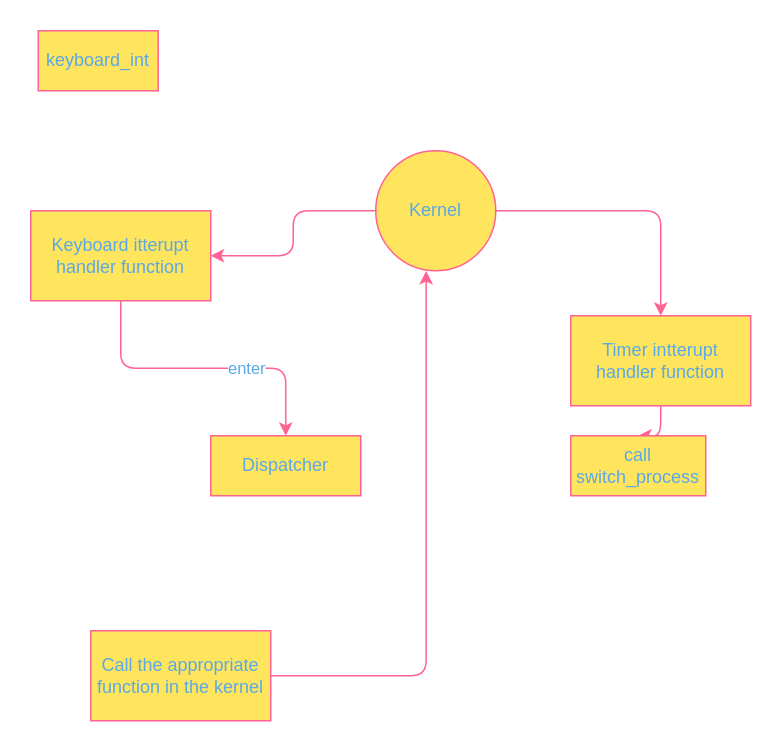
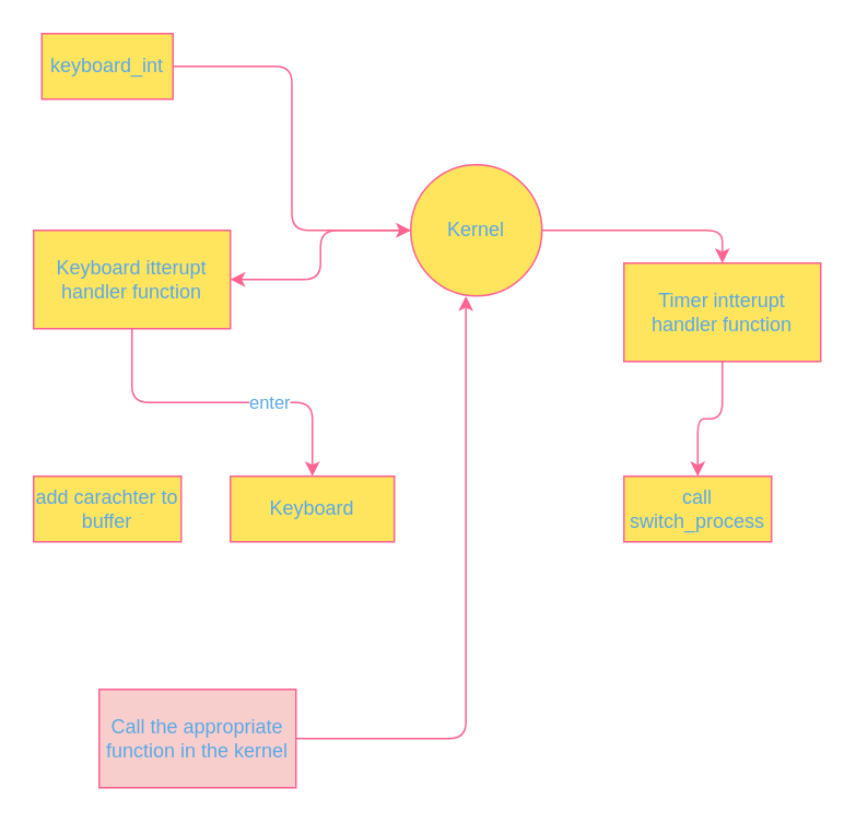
+ <mxCell id="5" style="edgeStyle=orthogonalEdgeStyle;rounded=1;sketch=0;orthogonalLoop=1;jettySize=auto;html=1;entryX=0;entryY=0.5;entryDx=0;entryDy=0;strokeColor=#FF6392;fillColor=#FFE45E;fontColor=#5AA9E6;" edge="1" parent="1" source="6" target="4"><mxGeometry relative="1" as="geometry" /></mxCell>
- <mxCell id="11" value="Timer intterupt handler function" style="whiteSpace=wrap;html=1;rounded=0;sketch=0;strokeColor=#FF6392;fillColor=#FFE45E;fontColor=#5AA9E6;" vertex="1" parent="1"><mxGeometry x="380" y="210" width="120" height="60" as="geometry" /></mxCell>
+ <mxCell id="11" value="Timer intterupt handler function" style="whiteSpace=wrap;html=1;rounded=0;sketch=0;strokeColor=#FF6392;fillColor=#FFE45E;fontColor=#5AA9E6;" vertex="1" parent="1"><mxGeometry x="380" y="160" width="120" height="60" as="geometry" /></mxCell>
+ <mxCell id="12" value="add carachter to buffer" style="whiteSpace=wrap;html=1;rounded=0;sketch=0;strokeColor=#FF6392;fillColor=#FFE45E;fontColor=#5AA9E6;" vertex="1" parent="1"><mxGeometry x="20" y="290" width="90" height="40" as="geometry" /></mxCell>
- <mxCell id="13" value="Dispatcher" style="whiteSpace=wrap;html=1;rounded=0;sketch=0;strokeColor=#FF6392;fillColor=#FFE45E;fontColor=#5AA9E6;" vertex="1" parent="1"><mxGeometry x="140" y="290" width="100" height="40" as="geometry" /></mxCell>
+ <mxCell id="13" value="Keyboard" style="whiteSpace=wrap;html=1;rounded=0;sketch=0;strokeColor=#FF6392;fillColor=#FFE45E;fontColor=#5AA9E6;" vertex="1" parent="1"><mxGeometry x="140" y="290" width="100" height="40" as="geometry" /></mxCell>
- <mxCell id="15" value="Call the appropriate function in the kernel" style="whiteSpace=wrap;html=1;rounded=0;sketch=0;strokeColor=#FF6392;fillColor=#FFE45E;fontColor=#5AA9E6;" vertex="1" parent="1"><mxGeometry x="60" y="420" width="120" height="60" as="geometry" /></mxCell>
+ <mxCell id="15" value="Call the appropriate function in the kernel" style="whiteSpace=wrap;html=1;rounded=0;sketch=0;strokeColor=#FF6392;fillColor=#f8cecc;fontColor=#5AA9E6;" vertex="1" parent="1"><mxGeometry x="60" y="420" width="120" height="60" as="geometry" /></mxCell>
